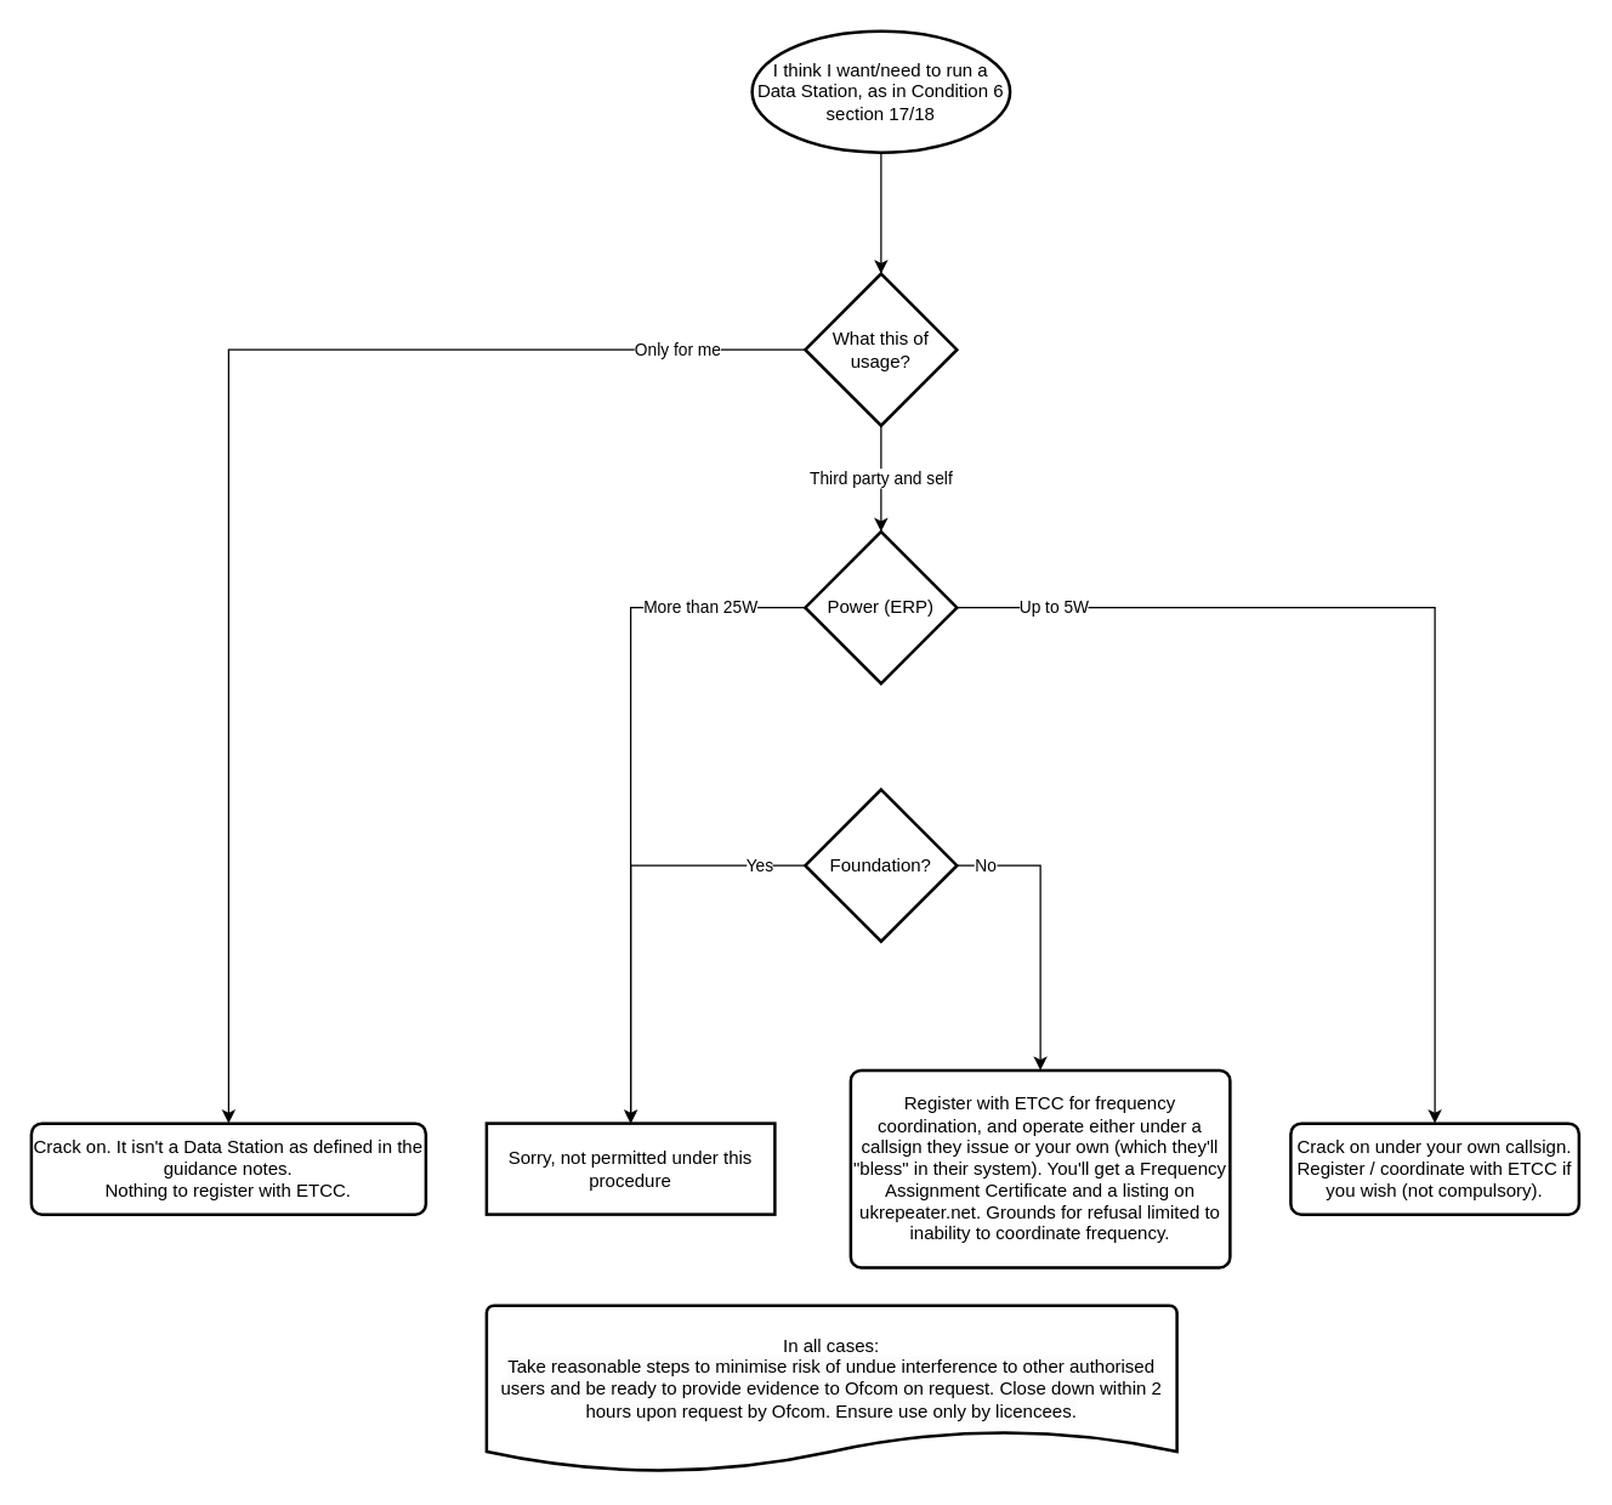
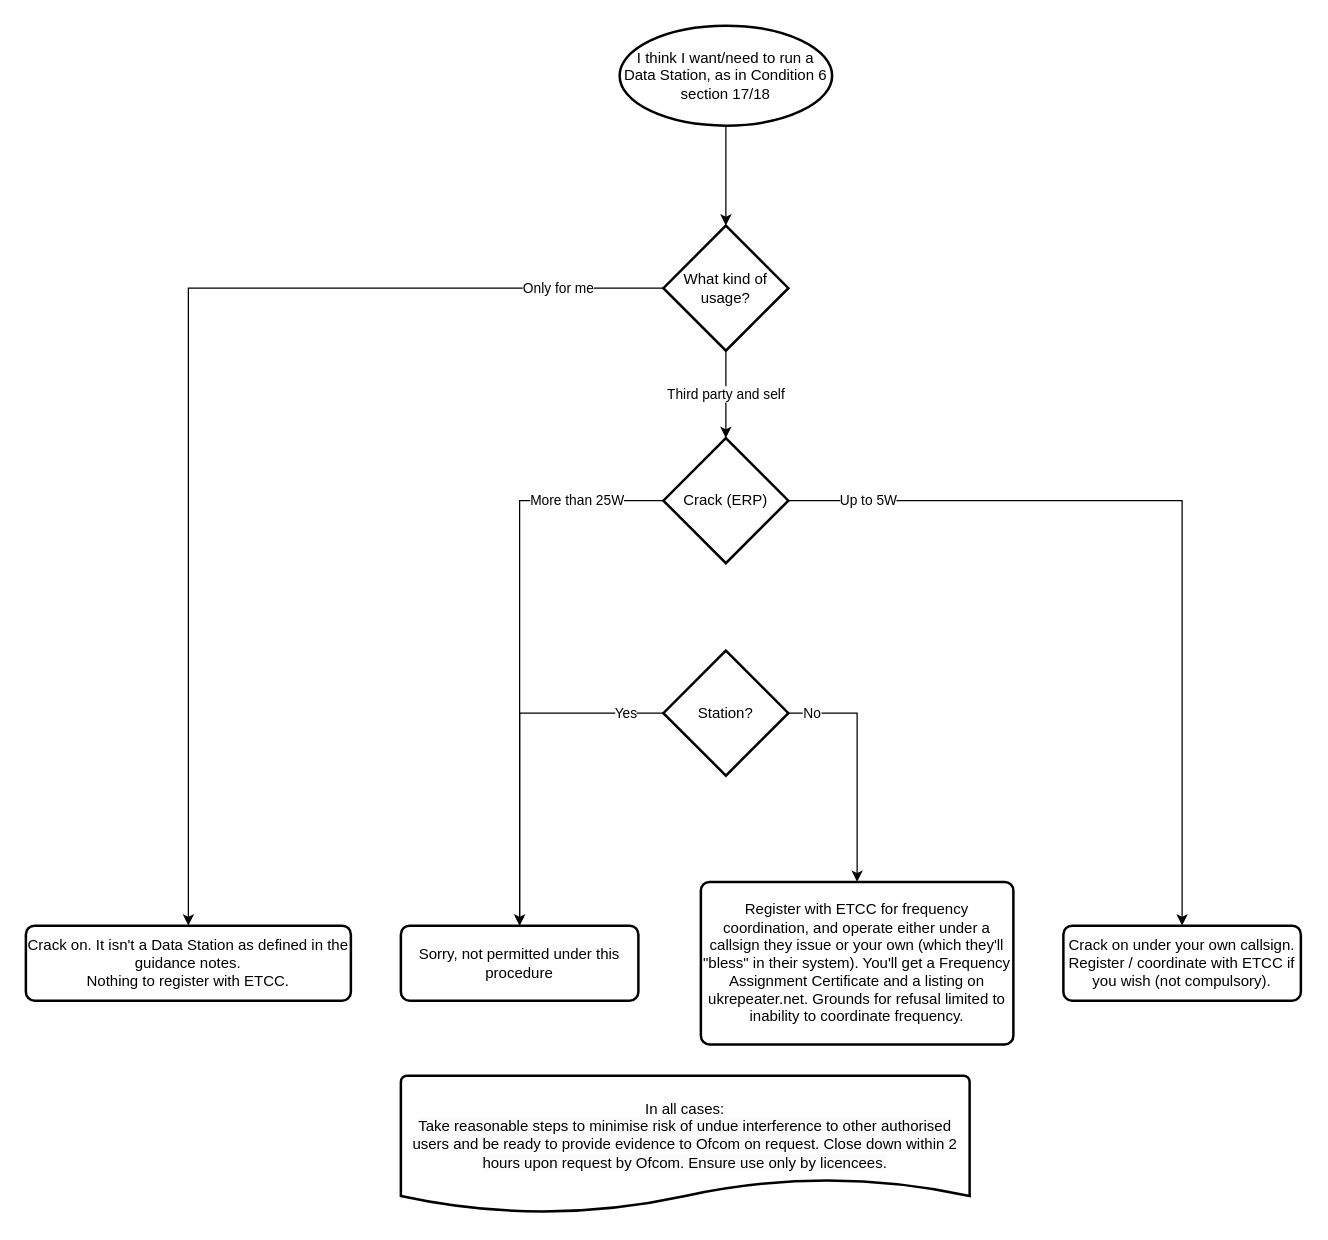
- <mxCell id="8" value="What this of usage?" style="strokeWidth=2;html=1;shape=mxgraph.flowchart.decision;whiteSpace=wrap;" parent="1" vertex="1"><mxGeometry x="530" y="180" width="100" height="100" as="geometry" /></mxCell>
+ <mxCell id="8" value="What kind of usage?" style="strokeWidth=2;html=1;shape=mxgraph.flowchart.decision;whiteSpace=wrap;" parent="1" vertex="1"><mxGeometry x="530" y="180" width="100" height="100" as="geometry" /></mxCell>
- <mxCell id="13" value="Power (ERP)" style="strokeWidth=2;html=1;shape=mxgraph.flowchart.decision;whiteSpace=wrap;" parent="1" vertex="1"><mxGeometry x="530" y="350" width="100" height="100" as="geometry" /></mxCell>
+ <mxCell id="13" value="Crack (ERP)" style="strokeWidth=2;html=1;shape=mxgraph.flowchart.decision;whiteSpace=wrap;" parent="1" vertex="1"><mxGeometry x="530" y="350" width="100" height="100" as="geometry" /></mxCell>
- <mxCell id="17" value="Foundation?" style="strokeWidth=2;html=1;shape=mxgraph.flowchart.decision;whiteSpace=wrap;" parent="1" vertex="1"><mxGeometry x="530" y="520" width="100" height="100" as="geometry" /></mxCell>
+ <mxCell id="17" value="Station?" style="strokeWidth=2;html=1;shape=mxgraph.flowchart.decision;whiteSpace=wrap;" parent="1" vertex="1"><mxGeometry x="530" y="520" width="100" height="100" as="geometry" /></mxCell>
- <mxCell id="5" value="Sorry, not permitted under this procedure" style="whiteSpace=wrap;html=1;absoluteArcSize=1;arcSize=14;strokeWidth=2;rounded=0;" parent="1" vertex="1"><mxGeometry y="740" width="190" height="60" as="geometry" x="320" /></mxCell>
+ <mxCell id="5" value="Sorry, not permitted under this procedure" style="rounded=1;whiteSpace=wrap;html=1;absoluteArcSize=1;arcSize=14;strokeWidth=2;" parent="1" vertex="1"><mxGeometry y="740" width="190" height="60" as="geometry" x="320" /></mxCell>
